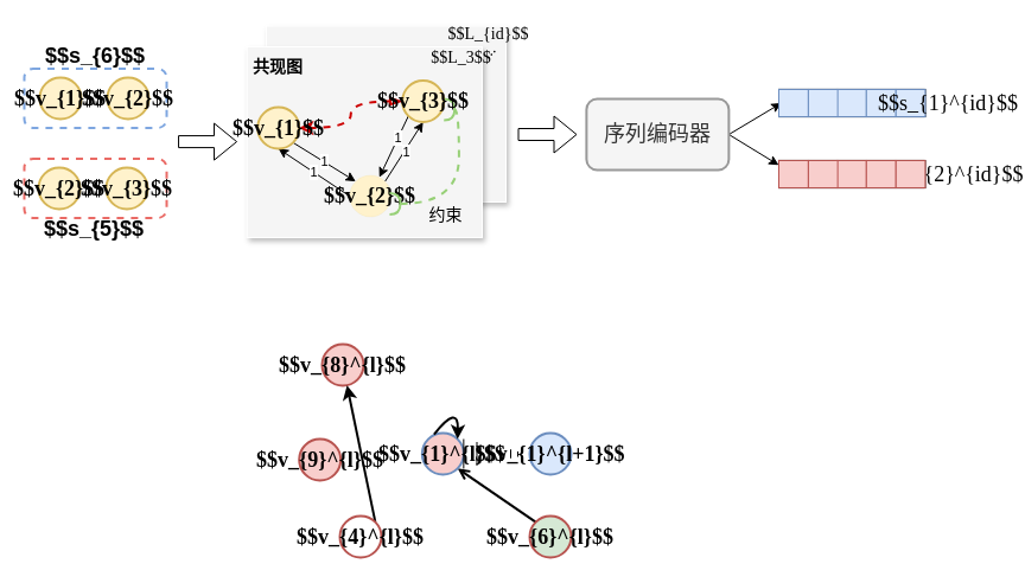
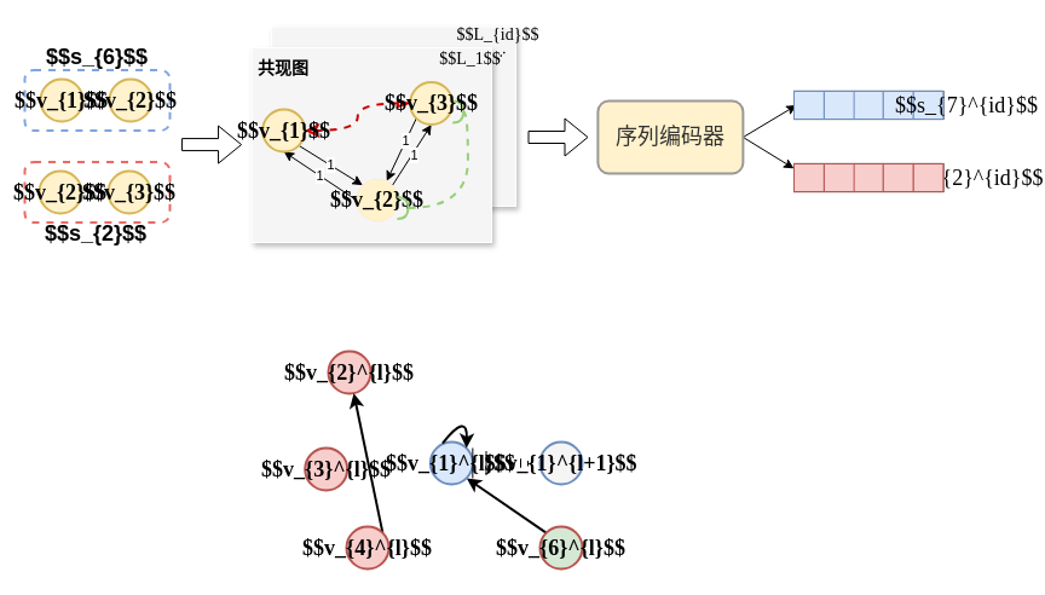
- <mxCell id="24" value="&lt;font face=&quot;Times New Roman&quot; style=&quot;font-size: 14px;&quot;&gt;$$L_3$$&lt;/font&gt;" style="text;strokeColor=none;align=center;fillColor=none;html=1;verticalAlign=middle;whiteSpace=wrap;rounded=0;" parent="1" vertex="1"><mxGeometry x="373.65" y="40" width="29" height="17.5" as="geometry" /></mxCell>
+ <mxCell id="24" value="&lt;font face=&quot;Times New Roman&quot; style=&quot;font-size: 14px;&quot;&gt;$$L_1$$&lt;/font&gt;" style="text;strokeColor=none;align=center;fillColor=none;html=1;verticalAlign=middle;whiteSpace=wrap;rounded=0;" parent="1" vertex="1"><mxGeometry x="373.65" y="40" width="29" height="17.5" as="geometry" /></mxCell>
- <mxCell id="39" value="&lt;font style=&quot;font-size: 18px;&quot; face=&quot;Times New Roman&quot;&gt;$$s_{1}^{id}$$&lt;/font&gt;" style="text;strokeColor=none;align=center;fillColor=none;html=1;verticalAlign=middle;whiteSpace=wrap;rounded=0;" parent="1" vertex="1"><mxGeometry x="777.44" y="71.5" width="43.6" height="30" as="geometry" /></mxCell>
+ <mxCell id="39" value="&lt;font style=&quot;font-size: 18px;&quot; face=&quot;Times New Roman&quot;&gt;$$s_{7}^{id}$$&lt;/font&gt;" style="text;strokeColor=none;align=center;fillColor=none;html=1;verticalAlign=middle;whiteSpace=wrap;rounded=0;" parent="1" vertex="1"><mxGeometry x="777.44" y="71.5" width="43.6" height="30" as="geometry" /></mxCell>
- <mxCell id="29" value="&lt;font style=&quot;font-size: 18px;&quot; face=&quot;宋体&quot;&gt;序列编码器&lt;/font&gt;" style="rounded=1;whiteSpace=wrap;html=1;fillColor=#f5f5f5;strokeColor=#999999;fontColor=#333333;strokeWidth=2;" parent="1" vertex="1"><mxGeometry x="493.88" y="83" width="120" height="60" as="geometry" /></mxCell>
+ <mxCell id="29" value="&lt;font style=&quot;font-size: 18px;&quot; face=&quot;宋体&quot;&gt;序列编码器&lt;/font&gt;" style="rounded=1;whiteSpace=wrap;html=1;fillColor=#fff2cc;strokeColor=#999999;fontColor=#333333;strokeWidth=2;" parent="1" vertex="1"><mxGeometry x="493.88" y="83" width="120" height="60" as="geometry" /></mxCell>
- <mxCell id="23" value="&lt;font style=&quot;font-size: 14px;&quot; face=&quot;宋体&quot;&gt;约束&lt;/font&gt;" style="text;strokeColor=none;align=center;fillColor=none;html=1;verticalAlign=middle;whiteSpace=wrap;rounded=0;" parent="1" vertex="1"><mxGeometry x="355.35" y="171.5" width="41" height="20" as="geometry" /></mxCell>
- <mxCell id="30" value="&lt;font style=&quot;font-size: 18px;&quot;&gt;&lt;b&gt;$$s_{5}$$&lt;/b&gt;&lt;/font&gt;" style="text;strokeColor=none;align=center;fillColor=none;html=1;verticalAlign=middle;whiteSpace=wrap;rounded=0;" parent="1" vertex="1"><mxGeometry x="49" y="183.5" width="60" height="18" as="geometry" /></mxCell>
+ <mxCell id="30" value="&lt;font style=&quot;font-size: 18px;&quot;&gt;&lt;b&gt;$$s_{2}$$&lt;/b&gt;&lt;/font&gt;" style="text;strokeColor=none;align=center;fillColor=none;html=1;verticalAlign=middle;whiteSpace=wrap;rounded=0;" parent="1" vertex="1"><mxGeometry x="49" y="183.5" width="60" height="18" as="geometry" /></mxCell>
- <mxCell id="49" value="&lt;b style=&quot;font-family: &amp;quot;Times New Roman&amp;quot;; font-size: 18px;&quot;&gt;$$v_{8}^{l}$$&lt;/b&gt;" style="ellipse;whiteSpace=wrap;html=1;aspect=fixed;fillColor=#f8cecc;strokeColor=#b85450;strokeWidth=2;align=center;verticalAlign=middle;fontFamily=Helvetica;fontSize=12;" vertex="1" parent="1"><mxGeometry x="271" y="290" width="35" height="35" as="geometry" /></mxCell>
+ <mxCell id="49" value="&lt;b style=&quot;font-family: &amp;quot;Times New Roman&amp;quot;; font-size: 18px;&quot;&gt;$$v_{2}^{l}$$&lt;/b&gt;" style="ellipse;whiteSpace=wrap;html=1;aspect=fixed;fillColor=#f8cecc;strokeColor=#b85450;strokeWidth=2;align=center;verticalAlign=middle;fontFamily=Helvetica;fontSize=12;" vertex="1" parent="1"><mxGeometry x="271" y="290" width="35" height="35" as="geometry" /></mxCell>
- <mxCell id="55" value="&lt;font face=&quot;Times New Roman&quot; style=&quot;font-size: 18px;&quot;&gt;&lt;b&gt;$$v_{1}^{l}$$&lt;/b&gt;&lt;/font&gt;" style="ellipse;whiteSpace=wrap;html=1;aspect=fixed;fillColor=#f8cecc;strokeColor=#6c8ebf;strokeWidth=2;align=center;verticalAlign=middle;fontFamily=Helvetica;fontSize=12;" vertex="1" parent="1"><mxGeometry x="355.35" y="365" width="35" height="35" as="geometry" /></mxCell>
+ <mxCell id="55" value="&lt;font face=&quot;Times New Roman&quot; style=&quot;font-size: 18px;&quot;&gt;&lt;b&gt;$$v_{1}^{l}$$&lt;/b&gt;&lt;/font&gt;" style="ellipse;whiteSpace=wrap;html=1;aspect=fixed;fillColor=#dae8fc;strokeColor=#6c8ebf;strokeWidth=2;align=center;verticalAlign=middle;fontFamily=Helvetica;fontSize=12;" vertex="1" parent="1"><mxGeometry x="355.35" y="365" width="35" height="35" as="geometry" /></mxCell>
- <mxCell id="63" value="&lt;font face=&quot;Times New Roman&quot;&gt;&lt;span style=&quot;font-size: 18px;&quot;&gt;&lt;b&gt;$$v_{1}^{l+1}$$&lt;/b&gt;&lt;/span&gt;&lt;/font&gt;" style="ellipse;whiteSpace=wrap;html=1;aspect=fixed;fillColor=#dae8fc;strokeColor=#6c8ebf;strokeWidth=2;align=center;verticalAlign=middle;fontFamily=Helvetica;fontSize=12;" vertex="1" parent="1"><mxGeometry x="446" y="365" width="35" height="35" as="geometry" /></mxCell>
+ <mxCell id="63" value="&lt;font face=&quot;Times New Roman&quot;&gt;&lt;span style=&quot;font-size: 18px;&quot;&gt;&lt;b&gt;$$v_{1}^{l+1}$$&lt;/b&gt;&lt;/span&gt;&lt;/font&gt;" style="ellipse;whiteSpace=wrap;html=1;aspect=fixed;fillColor=#f5f5f5;strokeColor=#6c8ebf;strokeWidth=2;align=center;verticalAlign=middle;fontFamily=Helvetica;fontSize=12;" vertex="1" parent="1"><mxGeometry x="446" y="365" width="35" height="35" as="geometry" /></mxCell>
- <mxCell id="50" value="&lt;b style=&quot;font-family: &amp;quot;Times New Roman&amp;quot;; font-size: 18px;&quot;&gt;$$v_{9}^{l}$$&lt;/b&gt;" style="ellipse;whiteSpace=wrap;html=1;aspect=fixed;fillColor=#f8cecc;strokeColor=#b85450;strokeWidth=2;align=center;verticalAlign=middle;fontFamily=Helvetica;fontSize=12;" vertex="1" parent="1"><mxGeometry x="251.7" y="370" width="35" height="35" as="geometry" /></mxCell>
+ <mxCell id="50" value="&lt;b style=&quot;font-family: &amp;quot;Times New Roman&amp;quot;; font-size: 18px;&quot;&gt;$$v_{3}^{l}$$&lt;/b&gt;" style="ellipse;whiteSpace=wrap;html=1;aspect=fixed;fillColor=#f8cecc;strokeColor=#b85450;strokeWidth=2;align=center;verticalAlign=middle;fontFamily=Helvetica;fontSize=12;" vertex="1" parent="1"><mxGeometry x="251.7" y="370" width="35" height="35" as="geometry" /></mxCell>
- <mxCell id="53" style="rounded=0;orthogonalLoop=1;jettySize=auto;html=1;exitX=0;exitY=0;exitDx=0;exitDy=0;entryX=1;entryY=1;entryDx=0;entryDy=0;strokeColor=default;strokeWidth=2;align=center;verticalAlign=middle;fontFamily=Helvetica;fontSize=11;fontColor=default;labelBackgroundColor=default;endArrow=open;" edge="1" parent="1" source="54" target="55"><mxGeometry relative="1" as="geometry" /></mxCell>
+ <mxCell id="53" style="rounded=0;orthogonalLoop=1;jettySize=auto;html=1;exitX=0;exitY=0;exitDx=0;exitDy=0;entryX=1;entryY=1;entryDx=0;entryDy=0;strokeColor=default;strokeWidth=2;align=center;verticalAlign=middle;fontFamily=Helvetica;fontSize=11;fontColor=default;labelBackgroundColor=default;endArrow=classic;" edge="1" parent="1" source="54" target="55"><mxGeometry relative="1" as="geometry" /></mxCell>
- <mxCell id="52" value="&lt;b style=&quot;font-family: &amp;quot;Times New Roman&amp;quot;; font-size: 18px;&quot;&gt;$$v_{4}^{l}$$&lt;/b&gt;" style="ellipse;whiteSpace=wrap;html=1;aspect=fixed;fillColor=#ffffff;strokeColor=#b85450;strokeWidth=2;align=center;verticalAlign=middle;fontFamily=Helvetica;fontSize=12;" vertex="1" parent="1"><mxGeometry x="286" y="435" width="35" height="35" as="geometry" /></mxCell>
+ <mxCell id="52" value="&lt;b style=&quot;font-family: &amp;quot;Times New Roman&amp;quot;; font-size: 18px;&quot;&gt;$$v_{4}^{l}$$&lt;/b&gt;" style="ellipse;whiteSpace=wrap;html=1;aspect=fixed;fillColor=#f8cecc;strokeColor=#b85450;strokeWidth=2;align=center;verticalAlign=middle;fontFamily=Helvetica;fontSize=12;" vertex="1" parent="1"><mxGeometry x="286" y="435" width="35" height="35" as="geometry" /></mxCell>
